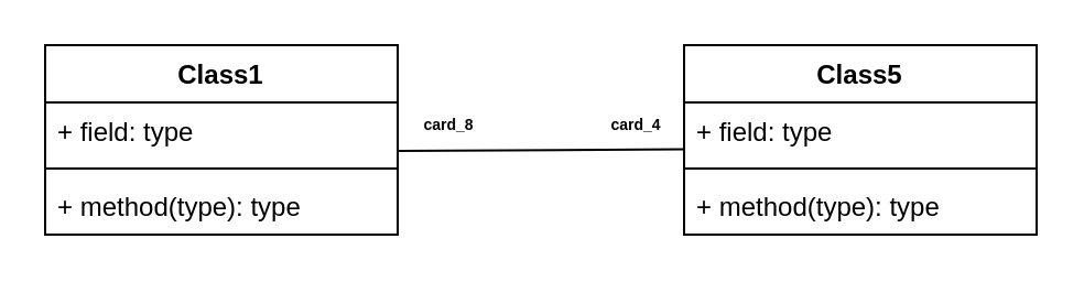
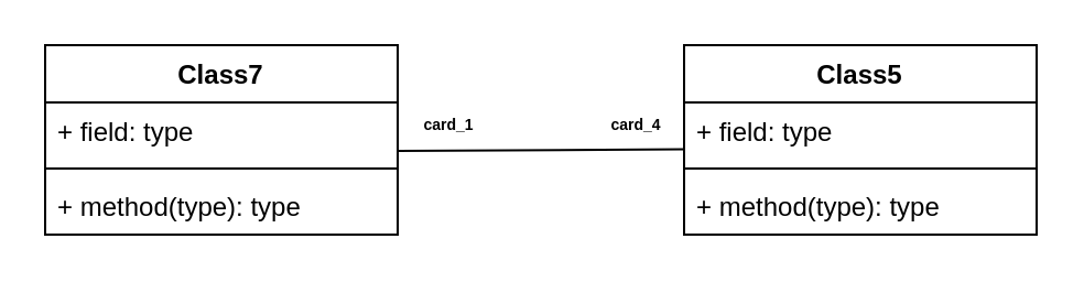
- <mxCell id="2" value="Class1" style="swimlane;fontStyle=1;align=center;verticalAlign=top;childLayout=stackLayout;horizontal=1;startSize=26;horizontalStack=0;resizeParent=1;resizeParentMax=0;resizeLast=0;collapsible=1;marginBottom=0;whiteSpace=wrap;html=1;" vertex="1" parent="1"><mxGeometry x="20" y="20" width="160" height="86" as="geometry" /></mxCell>
+ <mxCell id="2" value="Class7" style="swimlane;fontStyle=1;align=center;verticalAlign=top;childLayout=stackLayout;horizontal=1;startSize=26;horizontalStack=0;resizeParent=1;resizeParentMax=0;resizeLast=0;collapsible=1;marginBottom=0;whiteSpace=wrap;html=1;" vertex="1" parent="1"><mxGeometry x="20" y="20" width="160" height="86" as="geometry" /></mxCell>
- <mxCell id="11" value="&lt;font style=&quot;font-size: 7px;&quot;&gt;card_8&lt;/font&gt;" style="text;align=center;fontStyle=1;verticalAlign=middle;spacingLeft=3;spacingRight=3;strokeColor=none;rotatable=0;points=[[0,0.5],[1,0.5]];portConstraint=eastwest;html=1;" vertex="1" parent="1"><mxGeometry x="190" y="50" width="25" height="10" as="geometry" /></mxCell>
+ <mxCell id="11" value="&lt;font style=&quot;font-size: 7px;&quot;&gt;card_1&lt;/font&gt;" style="text;align=center;fontStyle=1;verticalAlign=middle;spacingLeft=3;spacingRight=3;strokeColor=none;rotatable=0;points=[[0,0.5],[1,0.5]];portConstraint=eastwest;html=1;" vertex="1" parent="1"><mxGeometry x="190" y="50" width="25" height="10" as="geometry" /></mxCell>
